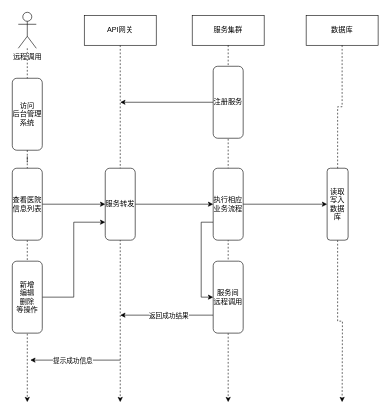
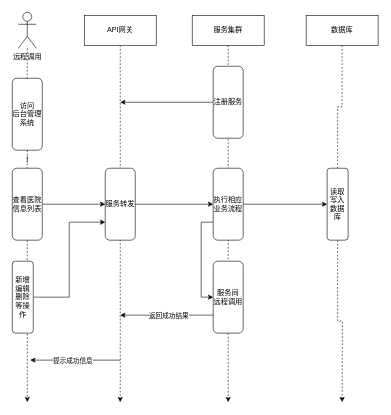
- <mxCell id="15" value="新增&lt;br&gt;编辑&lt;br&gt;删除&lt;br&gt;等操作" style="rounded=1;whiteSpace=wrap;html=1;" vertex="1" parent="1"><mxGeometry x="20" y="435" width="50" height="120" as="geometry" /></mxCell>
+ <mxCell id="15" value="新增&lt;br&gt;编辑&lt;br&gt;删除&lt;br&gt;等操作" style="rounded=1;whiteSpace=wrap;html=1;" vertex="1" parent="1"><mxGeometry x="20" y="435" width="35" height="120" as="geometry" /></mxCell>
